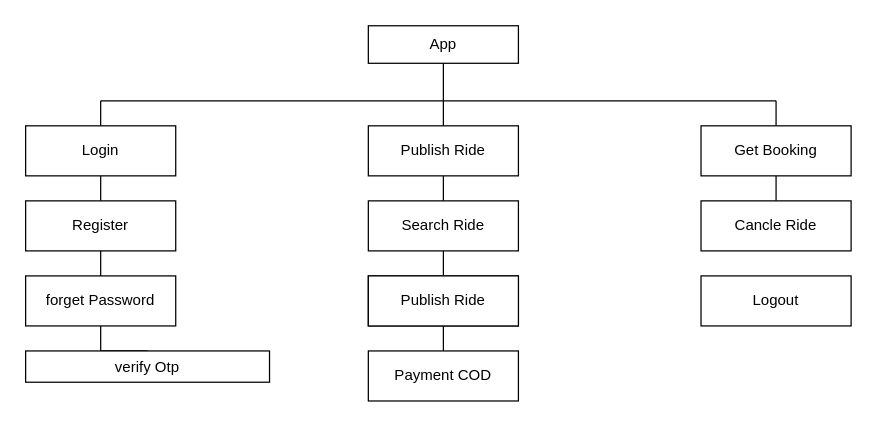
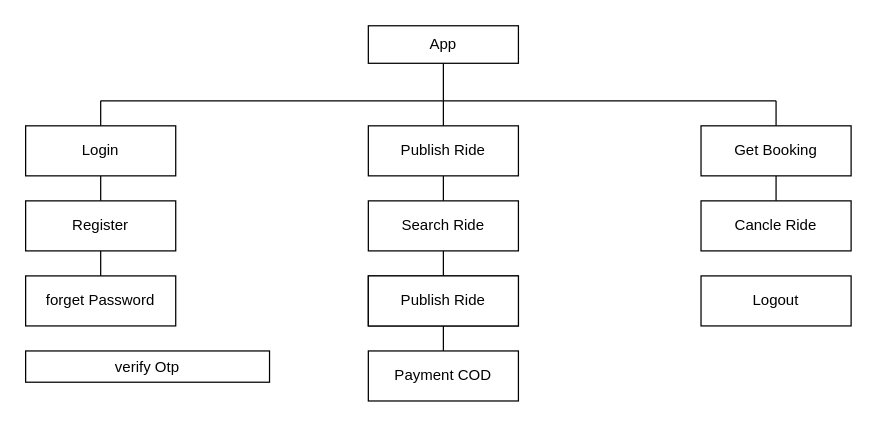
- <mxCell id="10" style="edgeStyle=orthogonalEdgeStyle;rounded=0;orthogonalLoop=1;jettySize=auto;html=1;exitX=0.5;exitY=1;exitDx=0;exitDy=0;entryX=0.5;entryY=0;entryDx=0;entryDy=0;endArrow=none;endFill=0;" edge="1" parent="1" source="11" target="12"><mxGeometry relative="1" as="geometry" /></mxCell>
